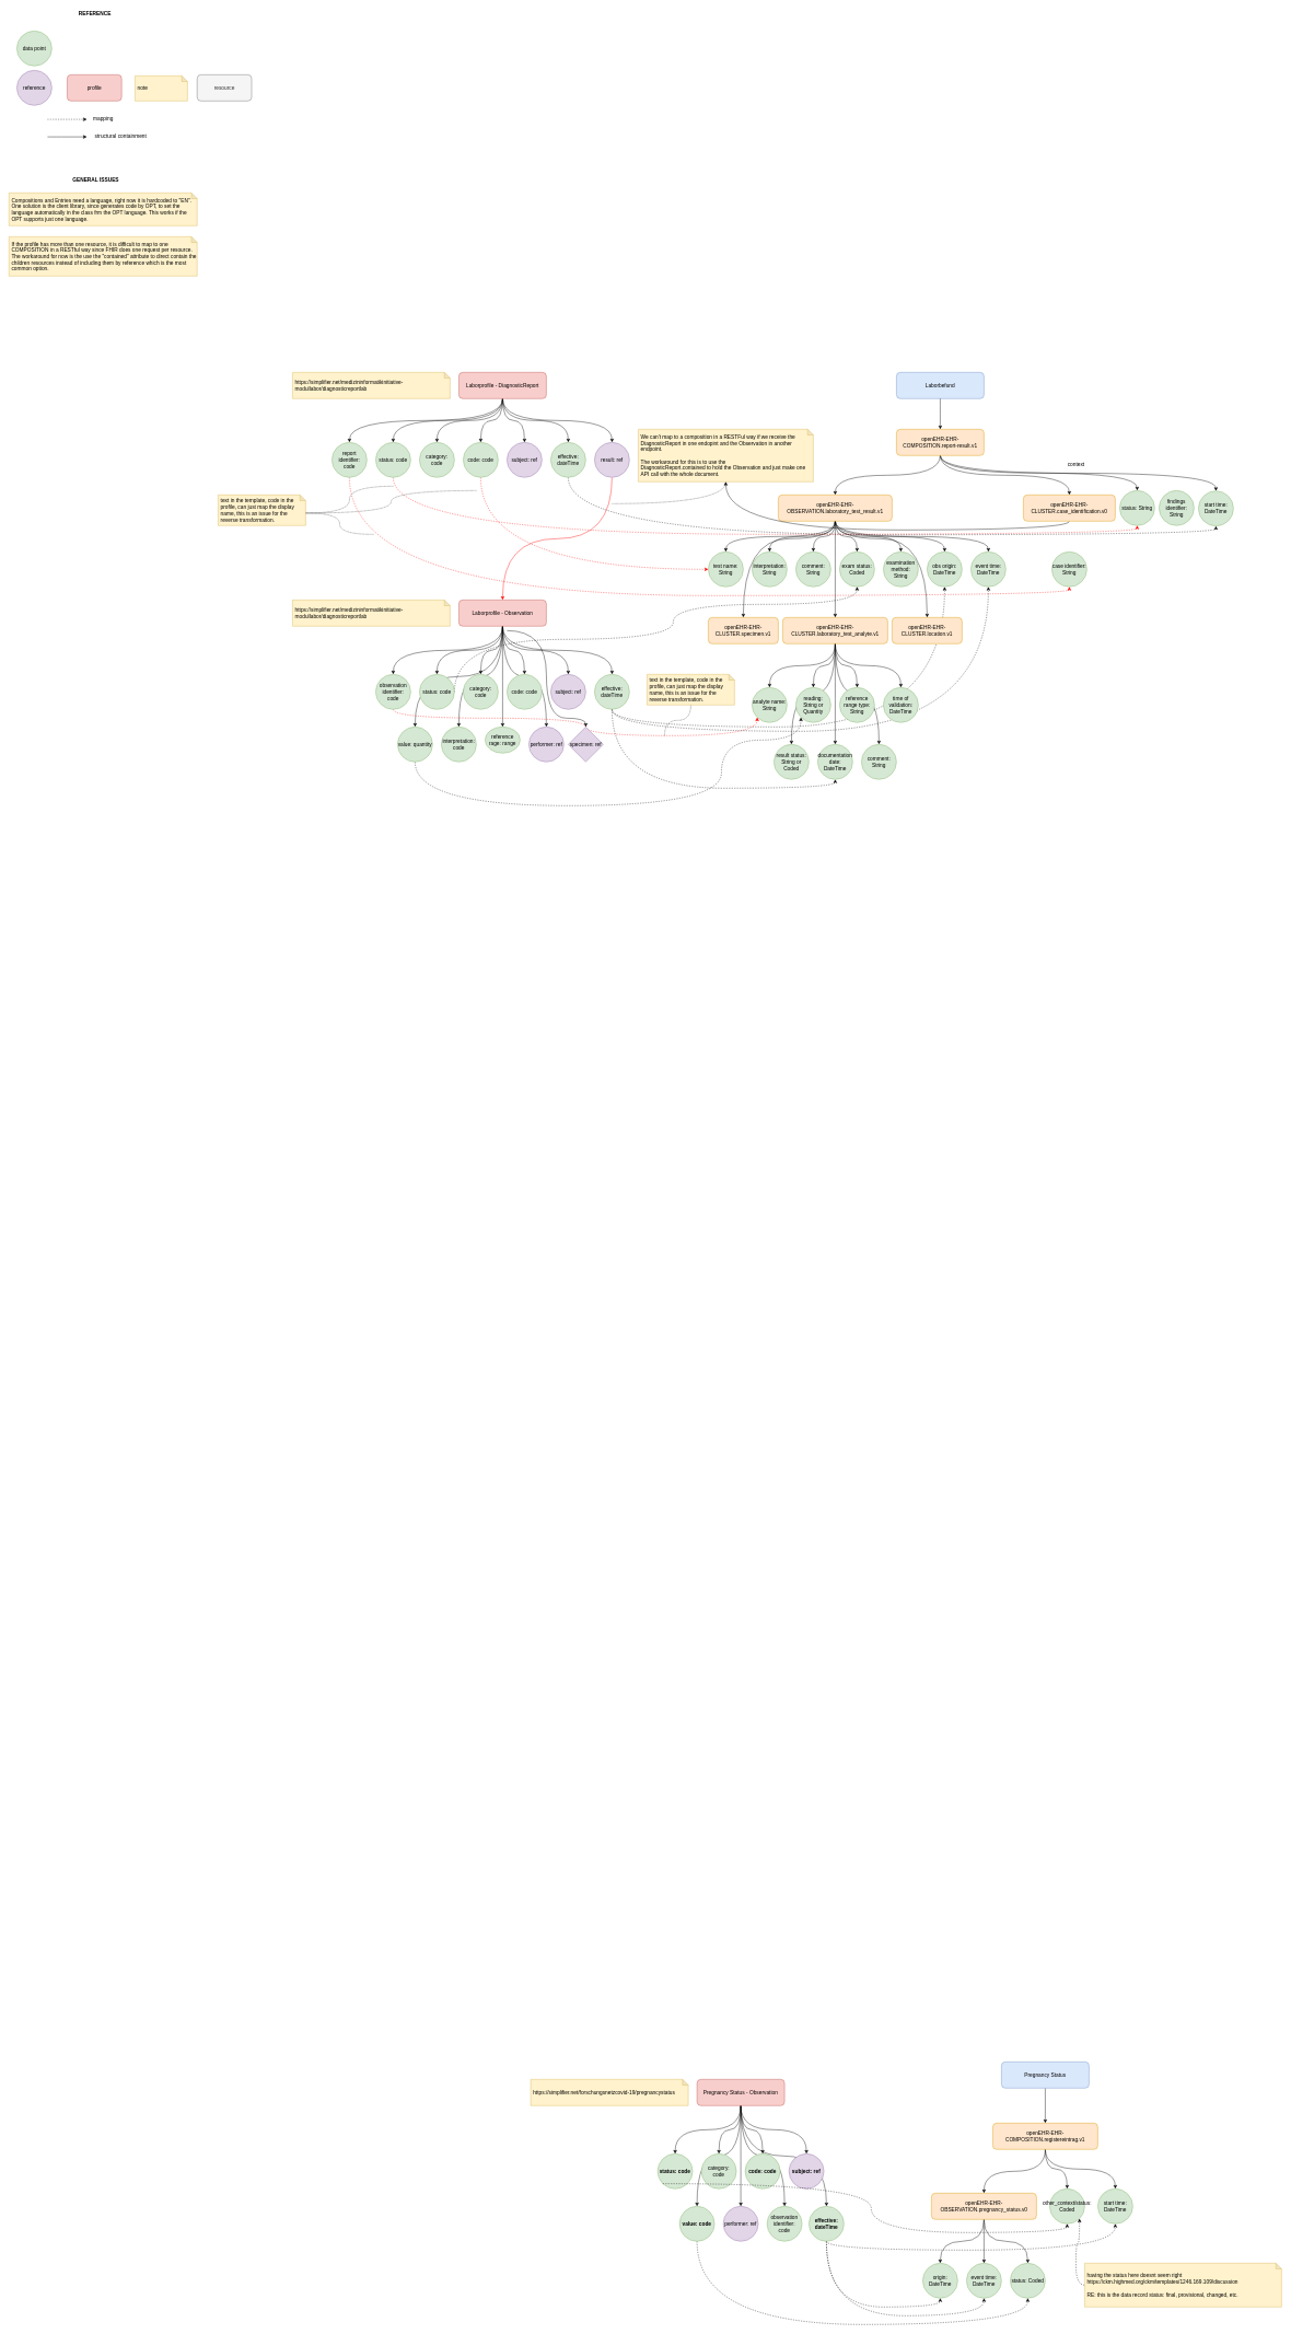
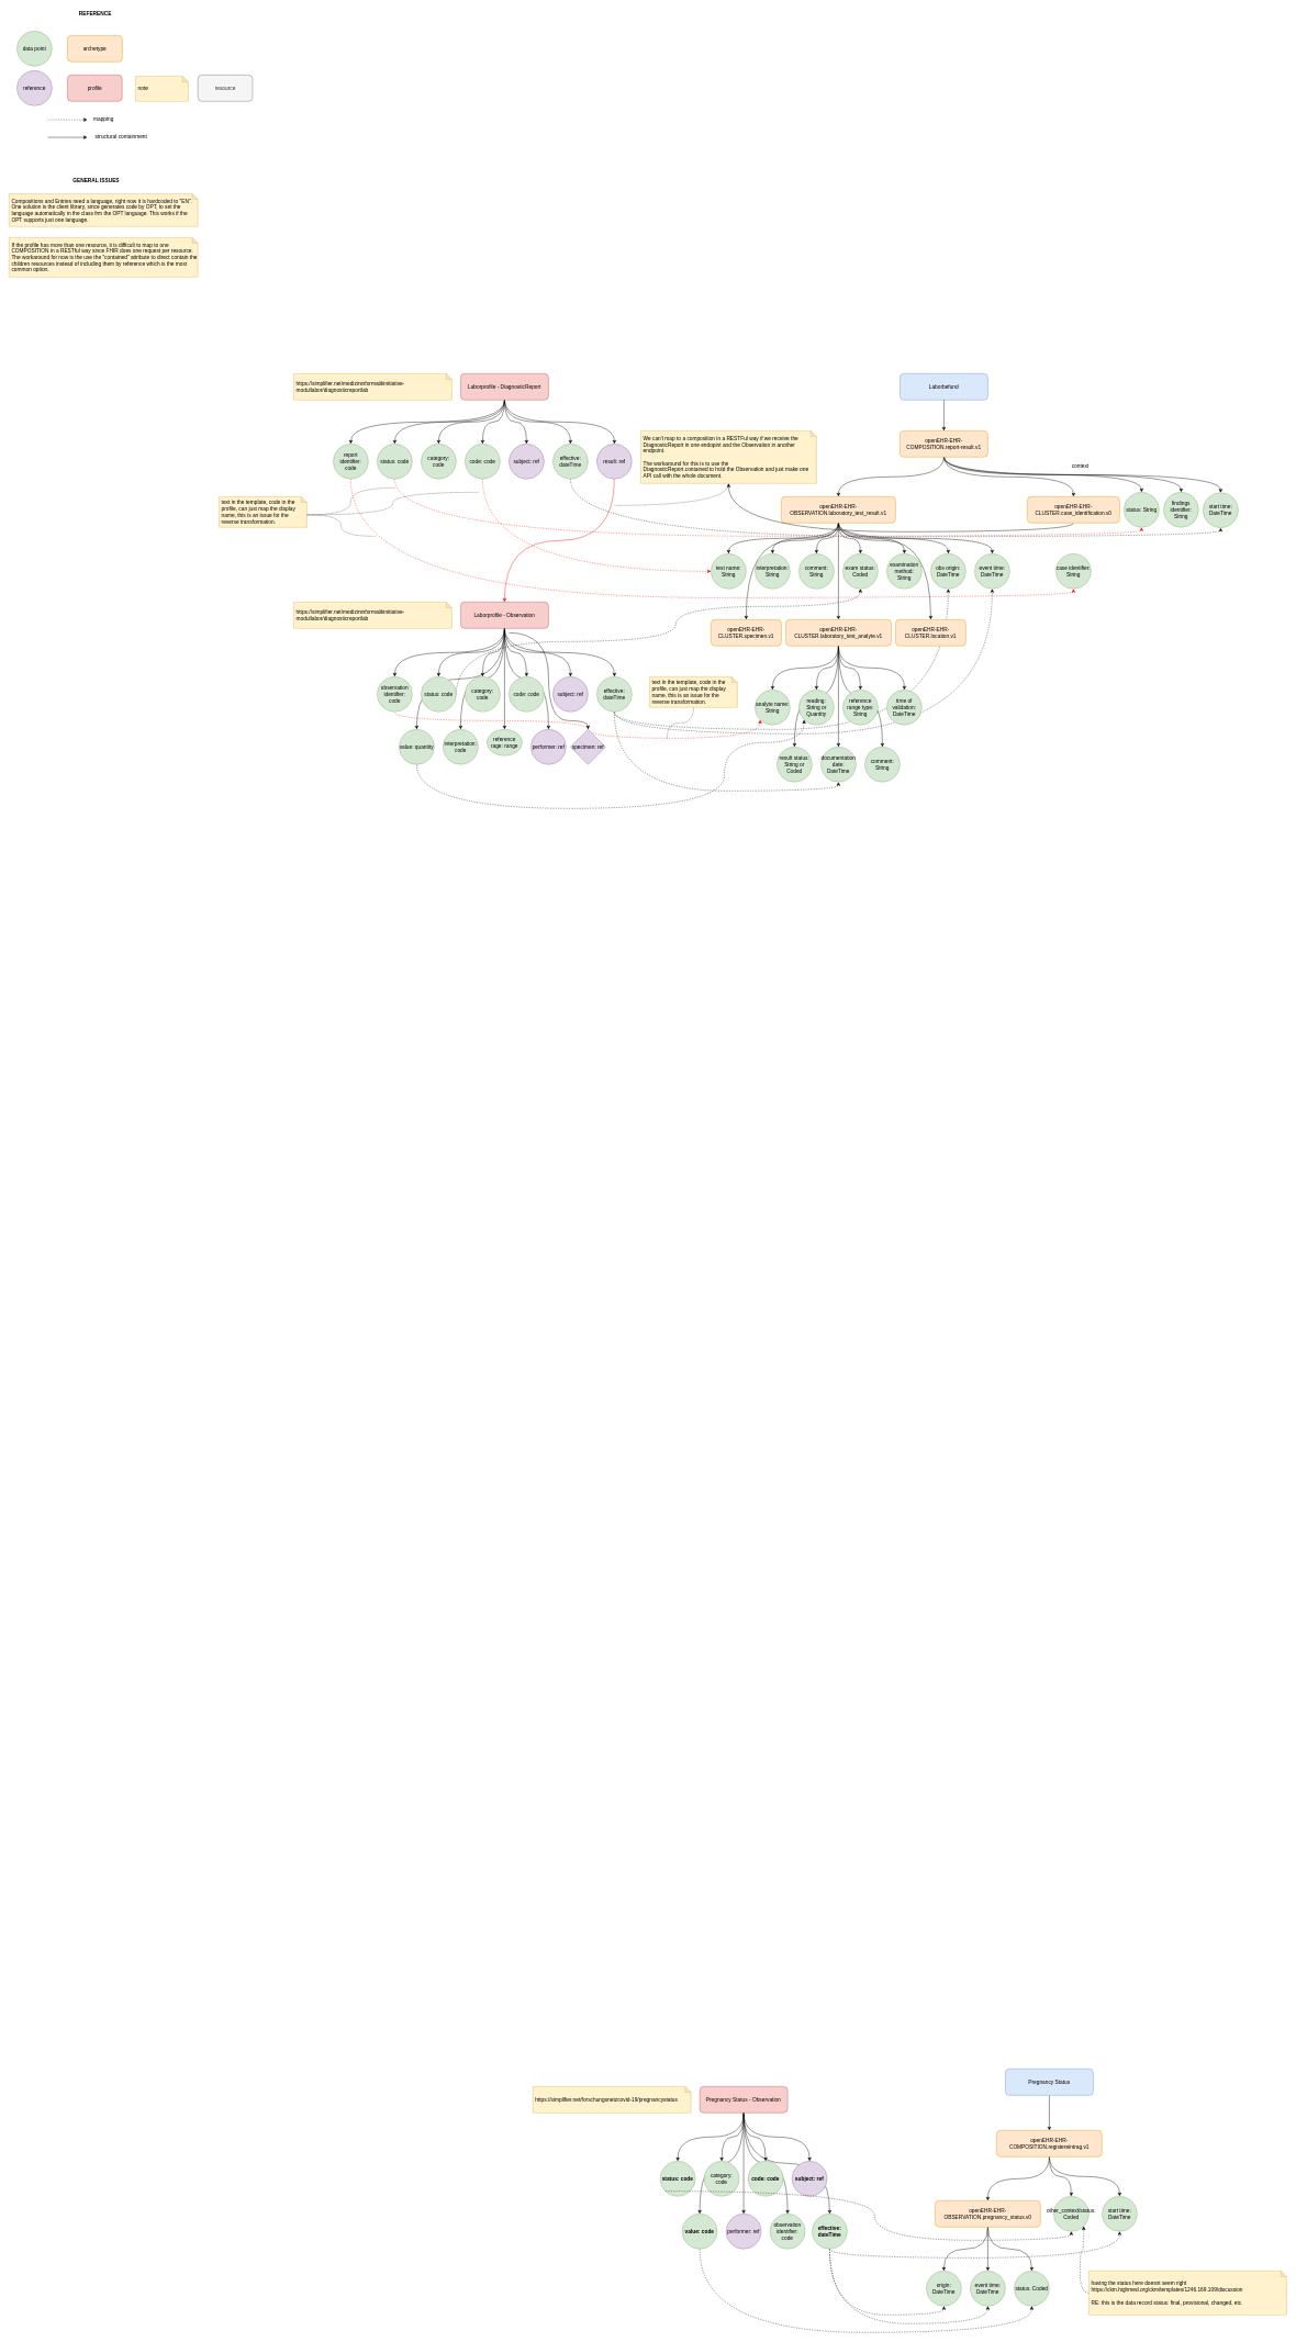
+ <mxCell id="117" value="archetype" style="rounded=1;whiteSpace=wrap;html=1;fillColor=#ffe6cc;strokeColor=#d79b00;" parent="1" vertex="1"><mxGeometry x="153" y="80" width="125" height="60" as="geometry" /></mxCell>
+ <mxCell id="6" style="edgeStyle=orthogonalEdgeStyle;curved=1;orthogonalLoop=1;jettySize=auto;html=1;exitX=0.5;exitY=1;exitDx=0;exitDy=0;entryX=0.5;entryY=0;entryDx=0;entryDy=0;strokeColor=#000000;" parent="1" source="8" target="36" edge="1"><mxGeometry relative="1" as="geometry" /></mxCell>
